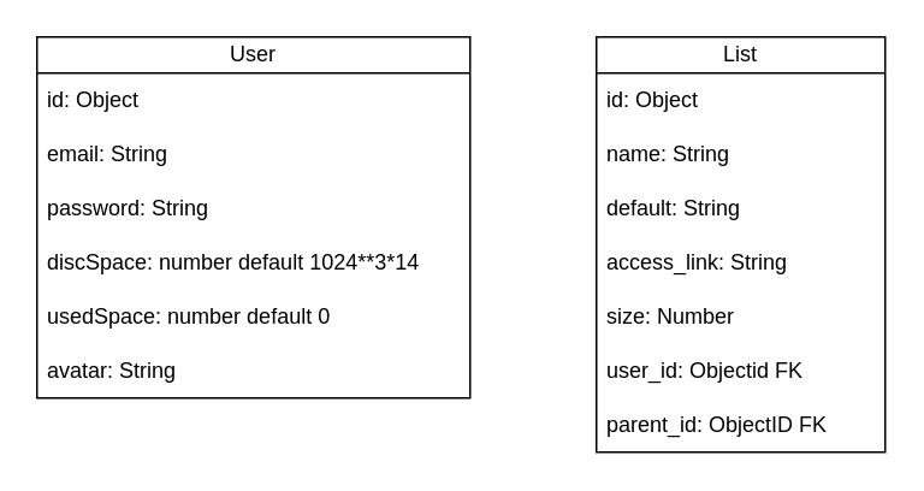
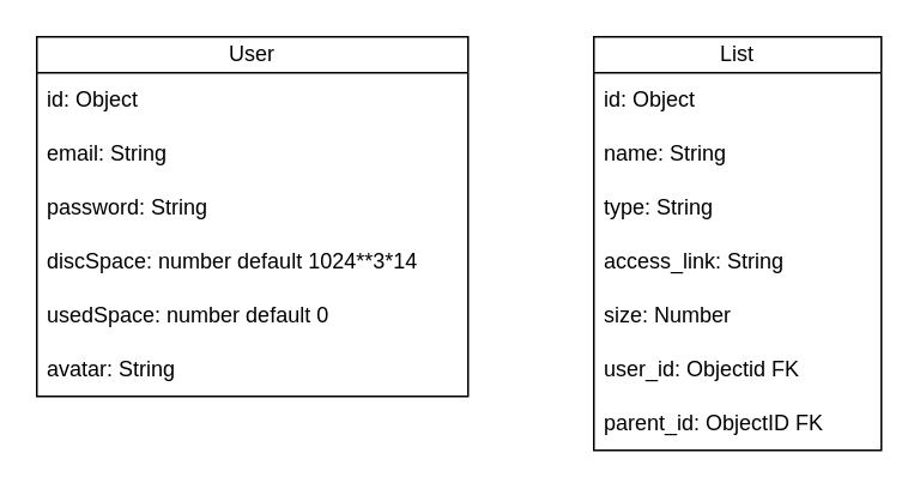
- <mxCell id="12" value="default: String" style="text;strokeColor=none;fillColor=none;align=left;verticalAlign=middle;spacingLeft=4;spacingRight=4;overflow=hidden;points=[[0,0.5],[1,0.5]];portConstraint=eastwest;rotatable=0;whiteSpace=wrap;html=1;" vertex="1" parent="9"><mxGeometry y="80" width="160" height="30" as="geometry" /></mxCell>
+ <mxCell id="12" value="type: String" style="text;strokeColor=none;fillColor=none;align=left;verticalAlign=middle;spacingLeft=4;spacingRight=4;overflow=hidden;points=[[0,0.5],[1,0.5]];portConstraint=eastwest;rotatable=0;whiteSpace=wrap;html=1;" vertex="1" parent="9"><mxGeometry y="80" width="160" height="30" as="geometry" /></mxCell>
